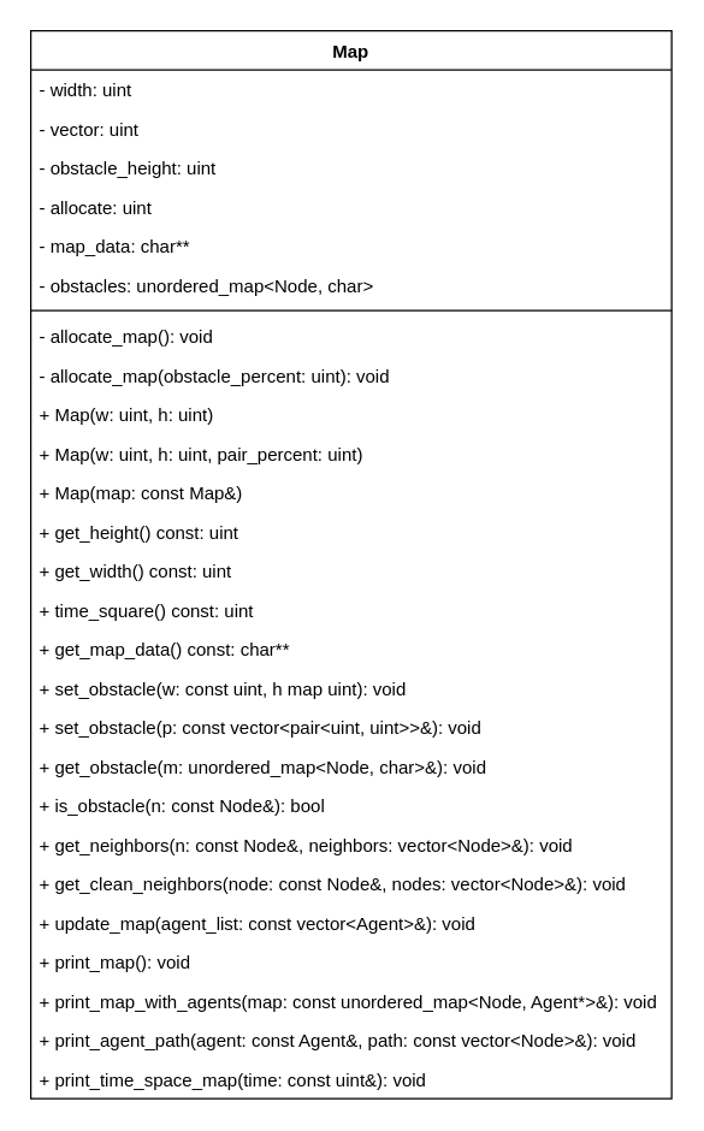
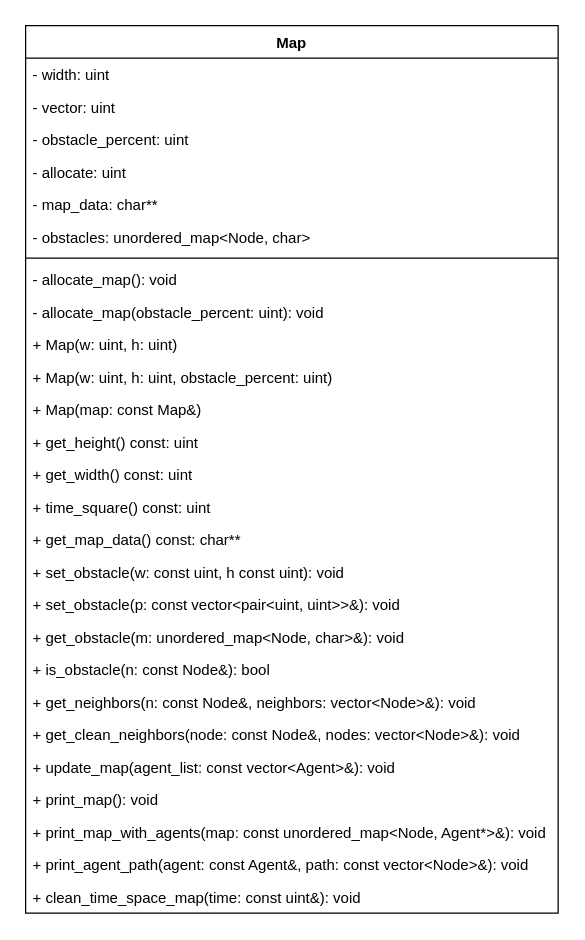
- <mxCell id="5" value="- obstacle_height: uint" style="text;strokeColor=none;fillColor=none;align=left;verticalAlign=top;spacingLeft=4;spacingRight=4;overflow=hidden;rotatable=0;points=[[0,0.5],[1,0.5]];portConstraint=eastwest;" parent="2" vertex="1"><mxGeometry y="78" width="426" height="26" as="geometry" /></mxCell>
+ <mxCell id="5" value="- obstacle_percent: uint" style="text;strokeColor=none;fillColor=none;align=left;verticalAlign=top;spacingLeft=4;spacingRight=4;overflow=hidden;rotatable=0;points=[[0,0.5],[1,0.5]];portConstraint=eastwest;" parent="2" vertex="1"><mxGeometry y="78" width="426" height="26" as="geometry" /></mxCell>
- <mxCell id="13" value="+ Map(w: uint, h: uint, pair_percent: uint)" style="text;strokeColor=none;fillColor=none;align=left;verticalAlign=top;spacingLeft=4;spacingRight=4;overflow=hidden;rotatable=0;points=[[0,0.5],[1,0.5]];portConstraint=eastwest;fontFamily=Helvetica;" parent="2" vertex="1"><mxGeometry y="268" width="426" height="26" as="geometry" /></mxCell>
+ <mxCell id="13" value="+ Map(w: uint, h: uint, obstacle_percent: uint)" style="text;strokeColor=none;fillColor=none;align=left;verticalAlign=top;spacingLeft=4;spacingRight=4;overflow=hidden;rotatable=0;points=[[0,0.5],[1,0.5]];portConstraint=eastwest;fontFamily=Helvetica;" parent="2" vertex="1"><mxGeometry y="268" width="426" height="26" as="geometry" /></mxCell>
- <mxCell id="19" value="+ set_obstacle(w: const uint, h map uint): void" style="text;strokeColor=none;fillColor=none;align=left;verticalAlign=top;spacingLeft=4;spacingRight=4;overflow=hidden;rotatable=0;points=[[0,0.5],[1,0.5]];portConstraint=eastwest;fontFamily=Helvetica;" parent="2" vertex="1"><mxGeometry y="424" width="426" height="26" as="geometry" /></mxCell>
+ <mxCell id="19" value="+ set_obstacle(w: const uint, h const uint): void" style="text;strokeColor=none;fillColor=none;align=left;verticalAlign=top;spacingLeft=4;spacingRight=4;overflow=hidden;rotatable=0;points=[[0,0.5],[1,0.5]];portConstraint=eastwest;fontFamily=Helvetica;" parent="2" vertex="1"><mxGeometry y="424" width="426" height="26" as="geometry" /></mxCell>
- <mxCell id="29" value="+ print_time_space_map(time: const uint&amp;): void" style="text;strokeColor=none;fillColor=none;align=left;verticalAlign=top;spacingLeft=4;spacingRight=4;overflow=hidden;rotatable=0;points=[[0,0.5],[1,0.5]];portConstraint=eastwest;" vertex="1" parent="2"><mxGeometry y="684" width="426" height="26" as="geometry" /></mxCell>
+ <mxCell id="29" value="+ clean_time_space_map(time: const uint&amp;): void" style="text;strokeColor=none;fillColor=none;align=left;verticalAlign=top;spacingLeft=4;spacingRight=4;overflow=hidden;rotatable=0;points=[[0,0.5],[1,0.5]];portConstraint=eastwest;" vertex="1" parent="2"><mxGeometry y="684" width="426" height="26" as="geometry" /></mxCell>
